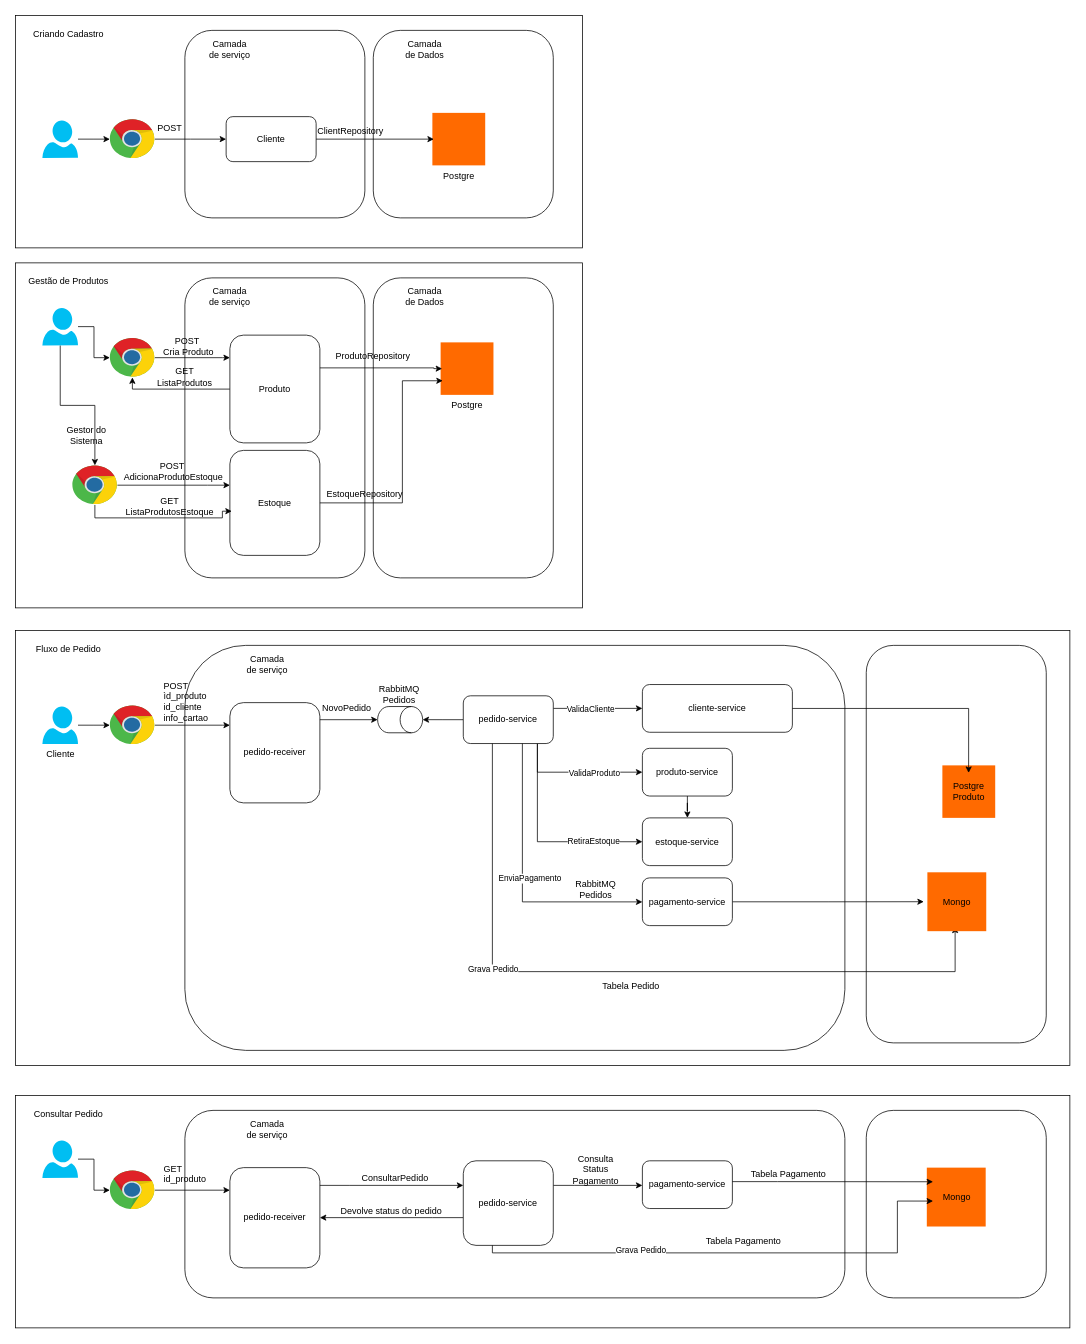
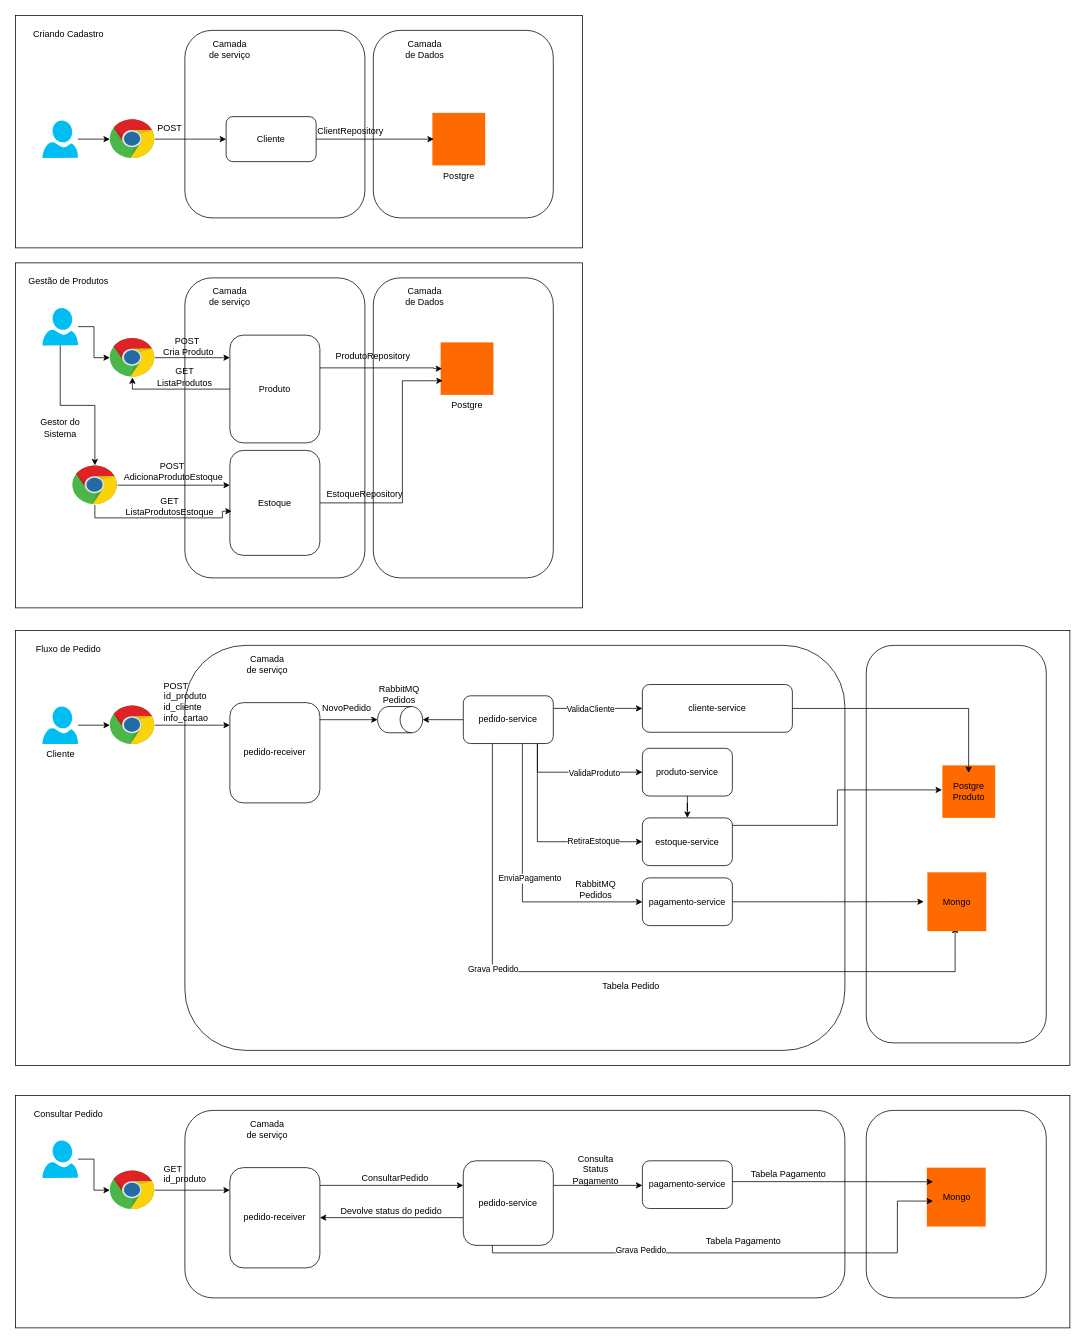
- <mxCell id="37" value="Gestor do Sistema" style="text;html=1;align=center;verticalAlign=middle;whiteSpace=wrap;rounded=0;" parent="1" vertex="1"><mxGeometry x="84.75" y="565" width="60" height="30" as="geometry" /></mxCell>
+ <mxCell id="37" value="Gestor do Sistema" style="text;html=1;align=center;verticalAlign=middle;whiteSpace=wrap;rounded=0;" parent="1" vertex="1"><mxGeometry x="49.75" y="555" width="60" height="30" as="geometry" /></mxCell>
+ <mxCell id="77" style="edgeStyle=orthogonalEdgeStyle;rounded=0;orthogonalLoop=1;jettySize=auto;html=1;entryX=-0.007;entryY=0.467;entryDx=0;entryDy=0;entryPerimeter=0;" parent="1" source="71" target="74" edge="1"><mxGeometry relative="1" as="geometry"><Array as="points"><mxPoint x="1116" y="1100" /><mxPoint x="1116" y="1053" /></Array></mxGeometry></mxCell>
